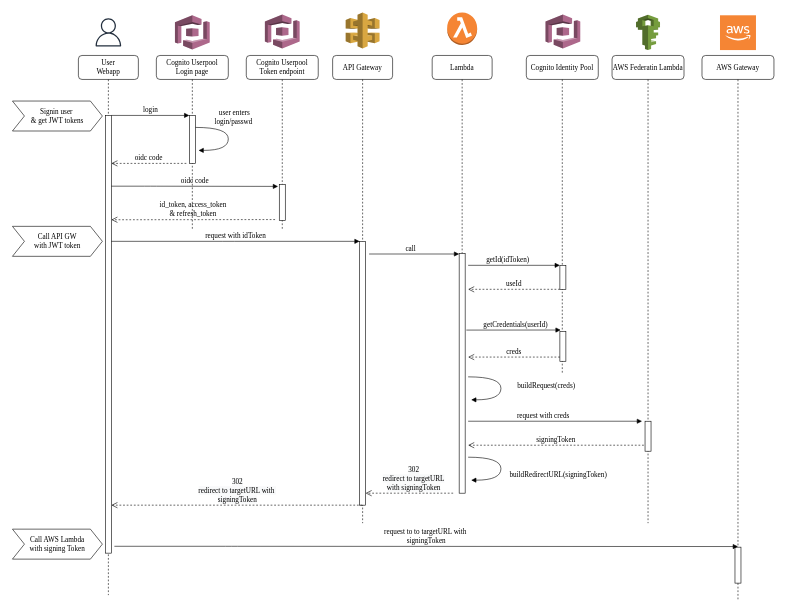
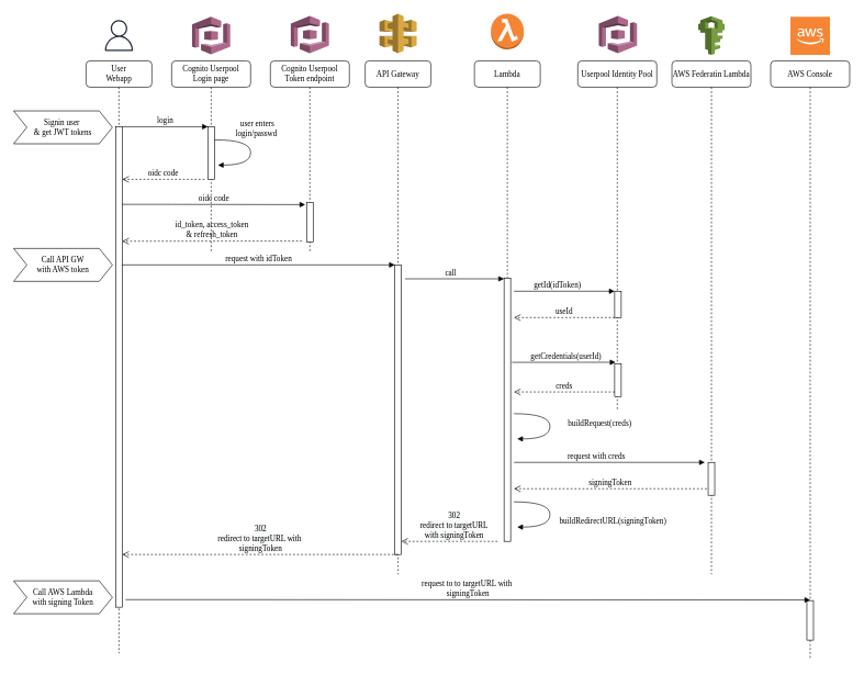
- <mxCell id="28" value="Cognito Identity Pool" style="shape=umlLifeline;perimeter=lifelinePerimeter;whiteSpace=wrap;html=1;container=1;collapsible=0;recursiveResize=0;outlineConnect=0;rounded=1;shadow=0;comic=0;labelBackgroundColor=none;strokeWidth=1;fontFamily=Verdana;fontSize=12;align=center;" vertex="1" parent="1"><mxGeometry x="877" y="92" width="120" height="530" as="geometry" /></mxCell>
+ <mxCell id="28" value="Userpool Identity Pool" style="shape=umlLifeline;perimeter=lifelinePerimeter;whiteSpace=wrap;html=1;container=1;collapsible=0;recursiveResize=0;outlineConnect=0;rounded=1;shadow=0;comic=0;labelBackgroundColor=none;strokeWidth=1;fontFamily=Verdana;fontSize=12;align=center;" vertex="1" parent="1"><mxGeometry x="877" y="92" width="120" height="530" as="geometry" /></mxCell>
- <mxCell id="44" value="AWS Gateway" style="shape=umlLifeline;perimeter=lifelinePerimeter;whiteSpace=wrap;html=1;container=1;collapsible=0;recursiveResize=0;outlineConnect=0;rounded=1;shadow=0;comic=0;labelBackgroundColor=none;strokeWidth=1;fontFamily=Verdana;fontSize=12;align=center;" vertex="1" parent="1"><mxGeometry x="1170" y="92" width="120" height="910" as="geometry" /></mxCell>
+ <mxCell id="44" value="AWS Console" style="shape=umlLifeline;perimeter=lifelinePerimeter;whiteSpace=wrap;html=1;container=1;collapsible=0;recursiveResize=0;outlineConnect=0;rounded=1;shadow=0;comic=0;labelBackgroundColor=none;strokeWidth=1;fontFamily=Verdana;fontSize=12;align=center;" vertex="1" parent="1"><mxGeometry x="1170" y="92" width="120" height="910" as="geometry" /></mxCell>
- <mxCell id="20" value="&lt;div&gt;&lt;font face=&quot;verdana&quot;&gt;Call API GW&lt;/font&gt;&lt;/div&gt;&lt;div&gt;&lt;font face=&quot;verdana&quot;&gt;with JWT token&lt;/font&gt;&lt;/div&gt;" style="shape=step;perimeter=stepPerimeter;whiteSpace=wrap;html=1;fixedSize=1;align=center;" vertex="1" parent="1"><mxGeometry x="20" y="377" width="150" height="50" as="geometry" /></mxCell>
+ <mxCell id="20" value="&lt;div&gt;&lt;font face=&quot;verdana&quot;&gt;Call API GW&lt;/font&gt;&lt;/div&gt;&lt;div&gt;&lt;font face=&quot;verdana&quot;&gt;with AWS token&lt;/font&gt;&lt;/div&gt;" style="shape=step;perimeter=stepPerimeter;whiteSpace=wrap;html=1;fixedSize=1;align=center;" vertex="1" parent="1"><mxGeometry x="20" y="377" width="150" height="50" as="geometry" /></mxCell>
